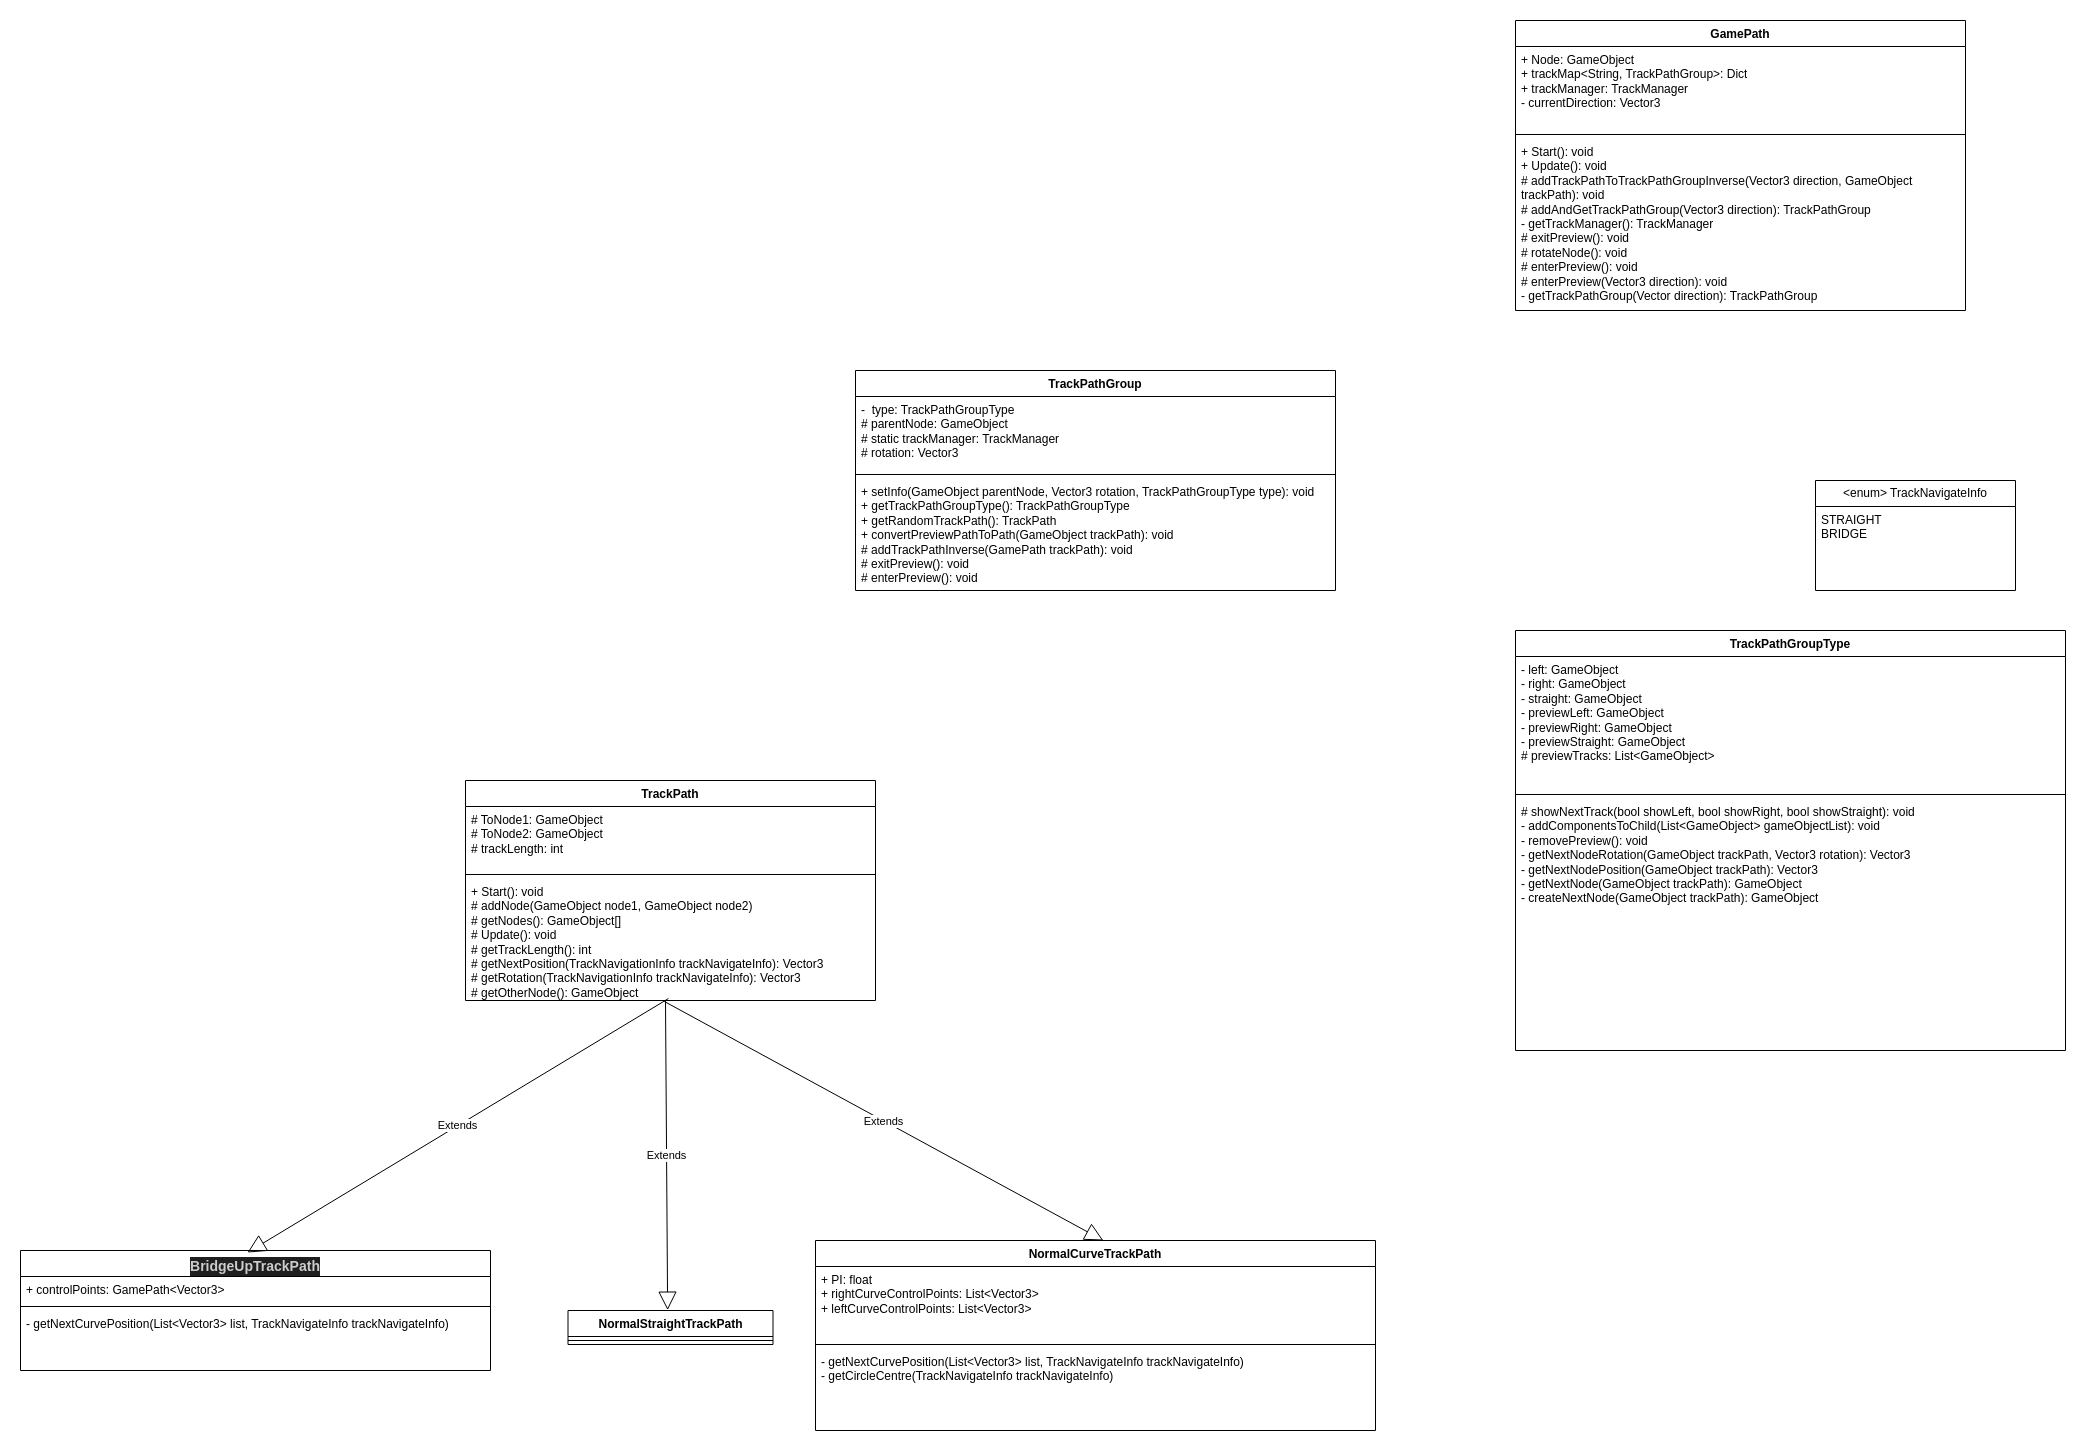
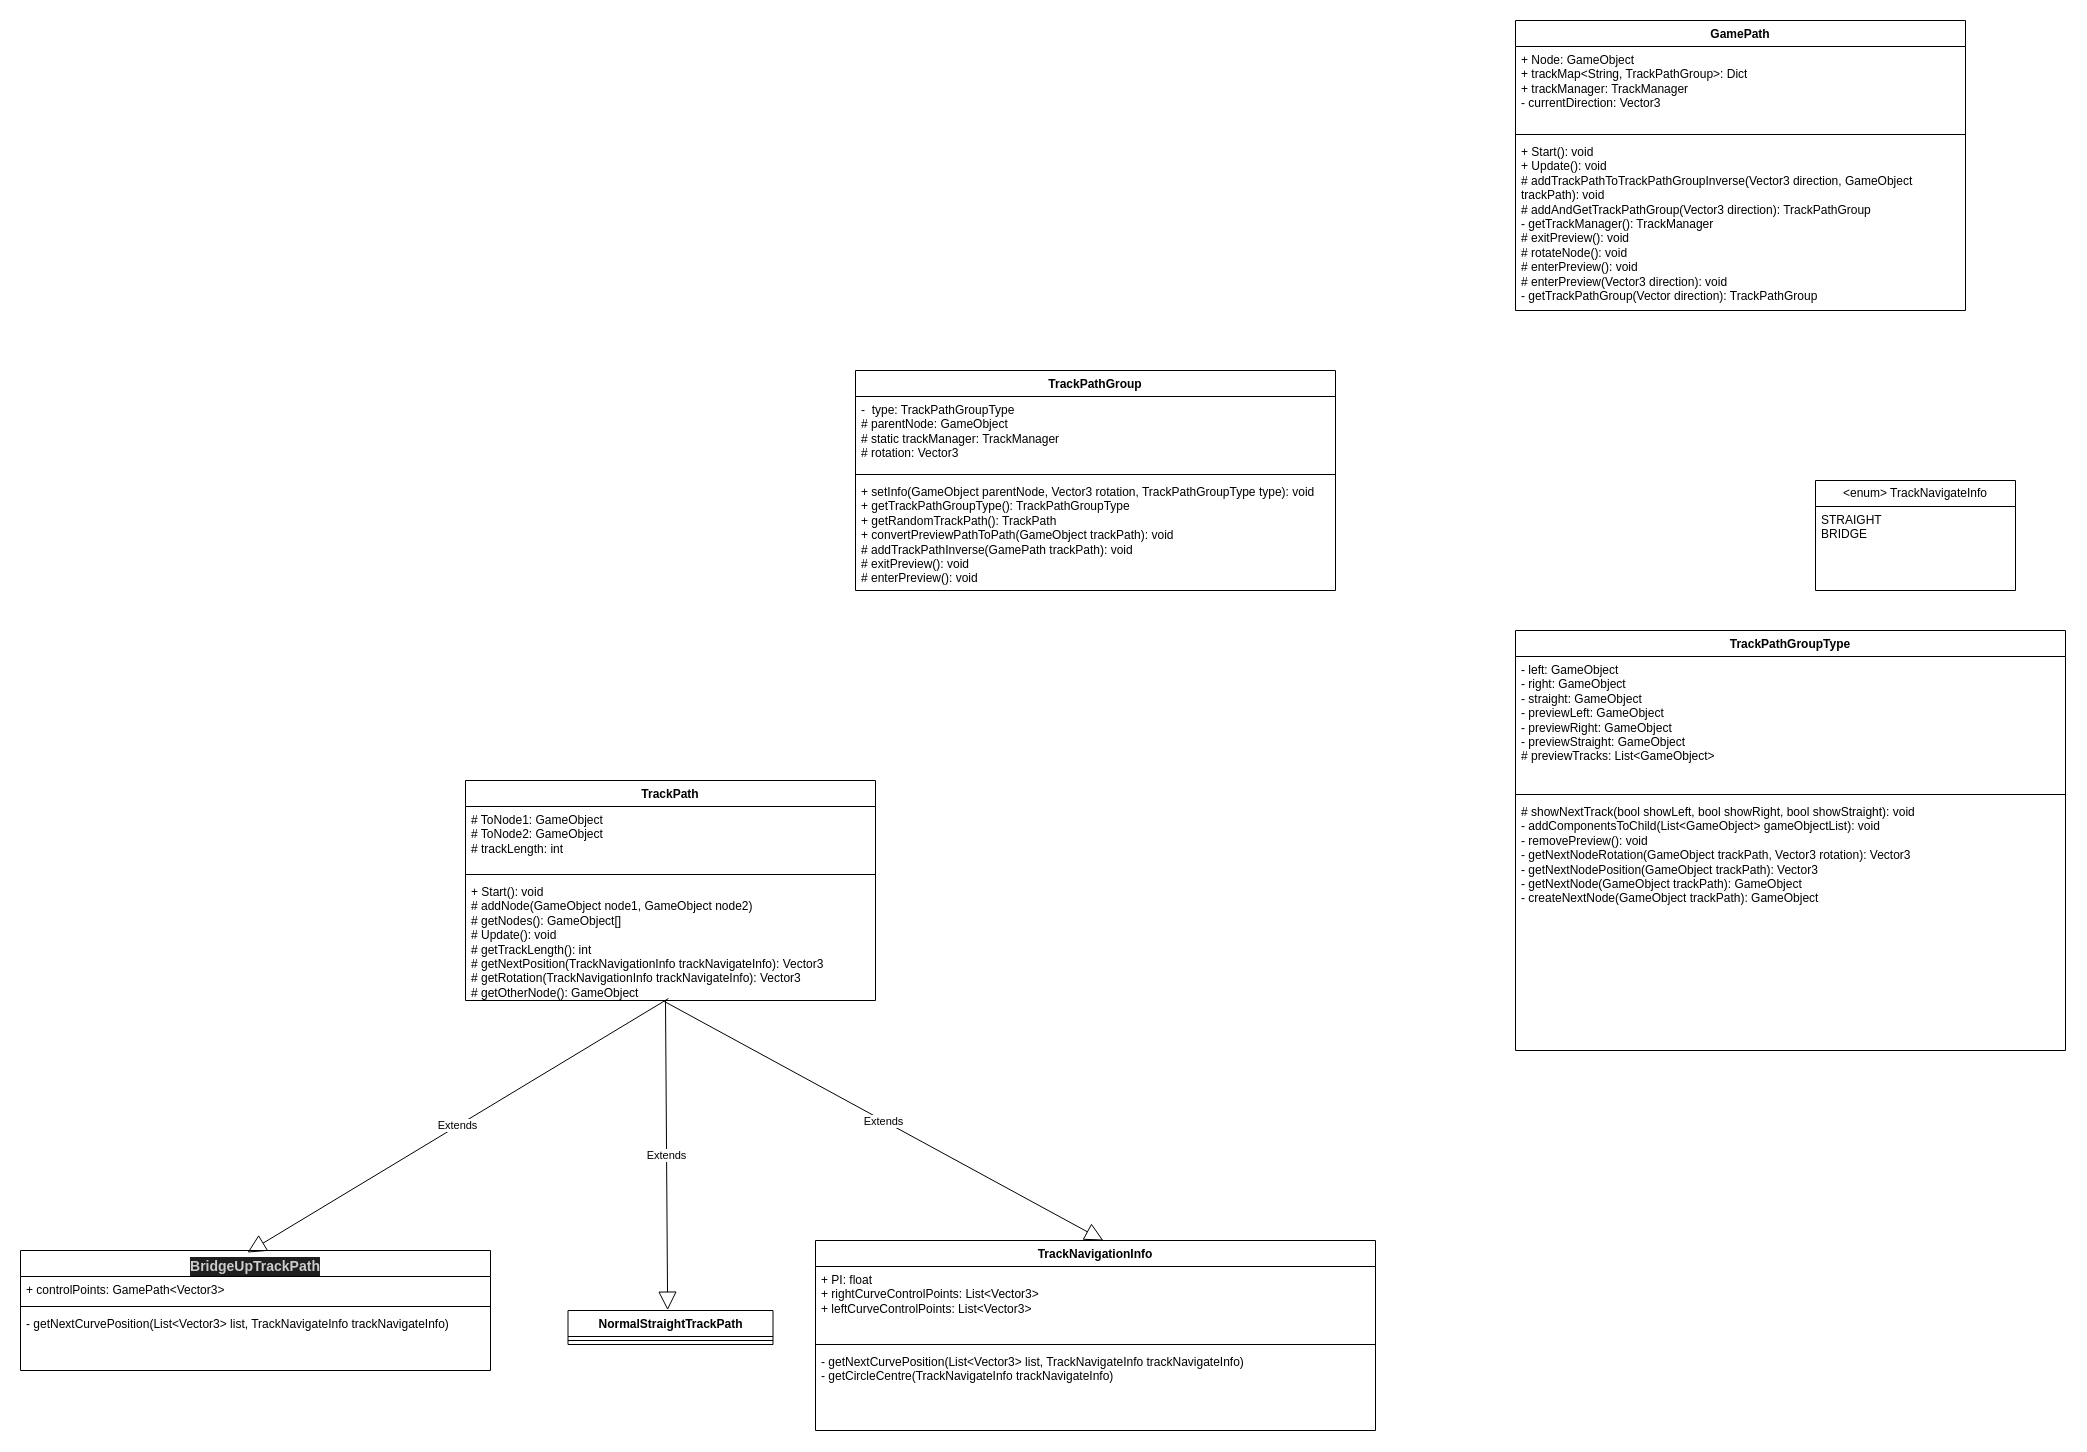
- <mxCell id="20" value="NormalCurveTrackPath" style="swimlane;fontStyle=1;align=center;verticalAlign=top;childLayout=stackLayout;horizontal=1;startSize=26;horizontalStack=0;resizeParent=1;resizeParentMax=0;resizeLast=0;collapsible=1;marginBottom=0;whiteSpace=wrap;html=1;" vertex="1" parent="1"><mxGeometry x="815" y="1240" width="560" height="190" as="geometry" /></mxCell>
+ <mxCell id="20" value="TrackNavigationInfo" style="swimlane;fontStyle=1;align=center;verticalAlign=top;childLayout=stackLayout;horizontal=1;startSize=26;horizontalStack=0;resizeParent=1;resizeParentMax=0;resizeLast=0;collapsible=1;marginBottom=0;whiteSpace=wrap;html=1;" vertex="1" parent="1"><mxGeometry x="815" y="1240" width="560" height="190" as="geometry" /></mxCell>
